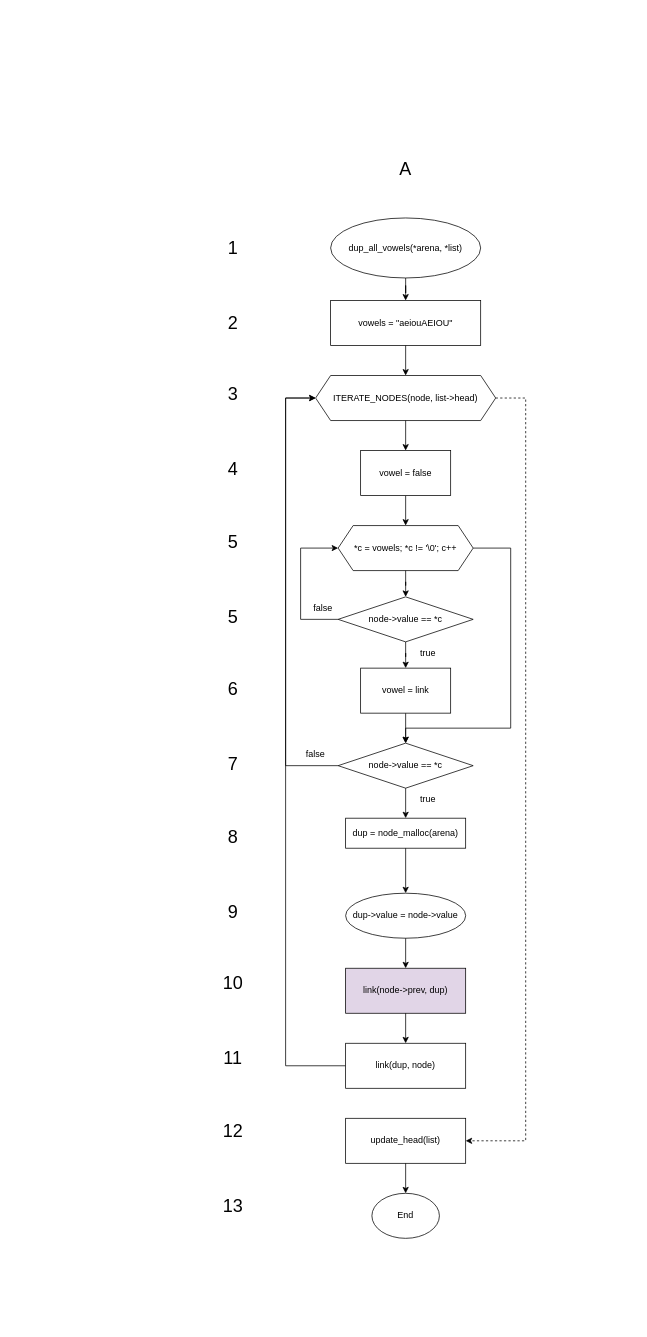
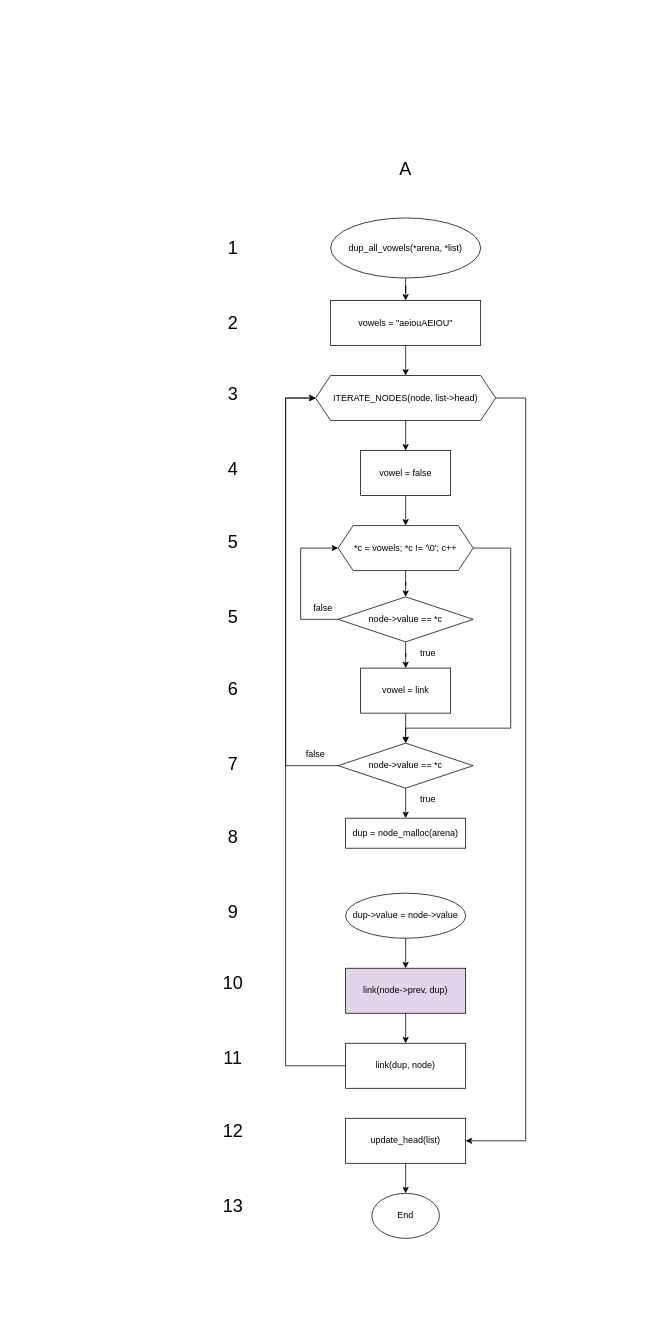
- <mxCell id="5" style="edgeStyle=orthogonalEdgeStyle;rounded=0;orthogonalLoop=1;jettySize=auto;html=1;dashed=1;" edge="1" parent="1" source="6" target="34"><mxGeometry relative="1" as="geometry"><Array as="points"><mxPoint x="700" y="530" /><mxPoint x="700" y="1520" /></Array></mxGeometry></mxCell>
+ <mxCell id="5" style="edgeStyle=orthogonalEdgeStyle;rounded=0;orthogonalLoop=1;jettySize=auto;html=1;" edge="1" parent="1" source="6" target="34"><mxGeometry relative="1" as="geometry"><Array as="points"><mxPoint x="700" y="530" /><mxPoint x="700" y="1520" /></Array></mxGeometry></mxCell>
- <mxCell id="26" value="" style="edgeStyle=orthogonalEdgeStyle;rounded=0;orthogonalLoop=1;jettySize=auto;html=1;" edge="1" parent="1" source="23" target="25"><mxGeometry relative="1" as="geometry" /></mxCell>
